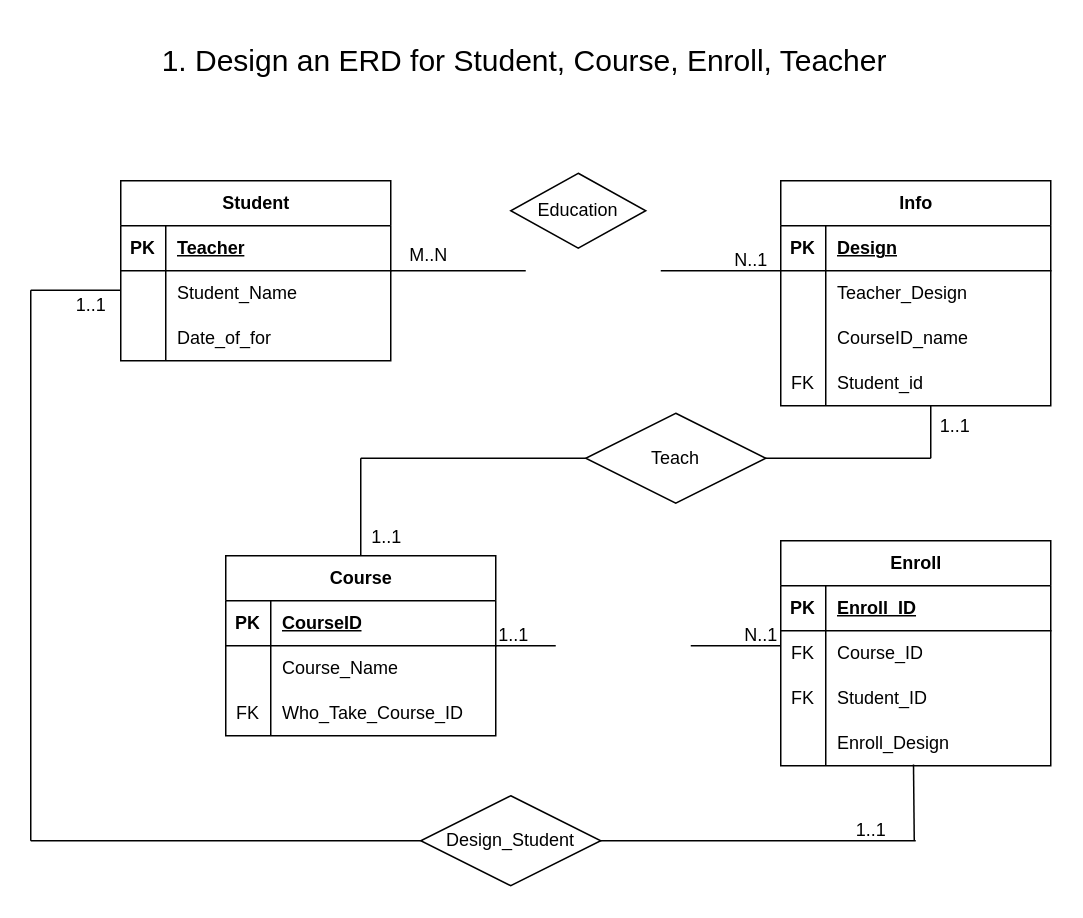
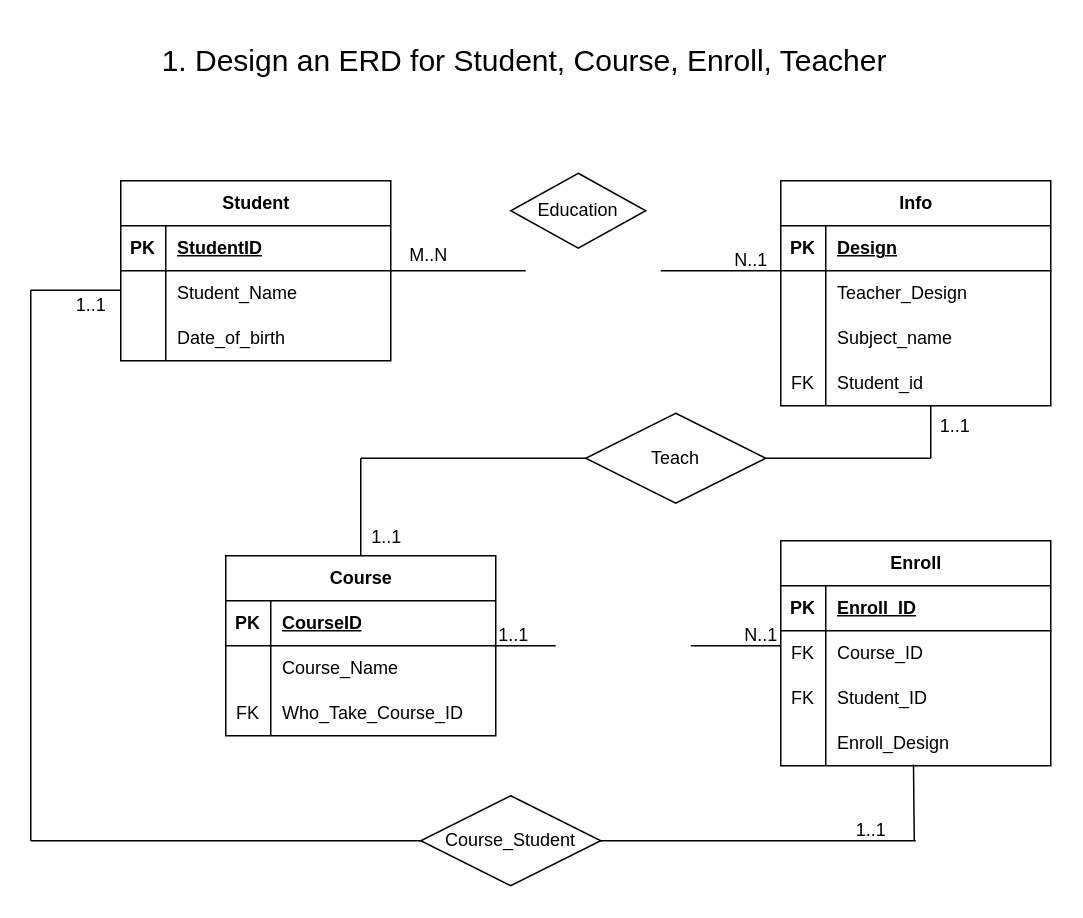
- <mxCell id="6" value="Teacher" style="shape=partialRectangle;connectable=0;fillColor=none;top=0;left=0;bottom=0;right=0;align=left;spacingLeft=6;fontStyle=5;overflow=hidden;whiteSpace=wrap;html=1;" parent="4" vertex="1"><mxGeometry x="30" width="150" height="30" as="geometry"><mxRectangle width="150" height="30" as="alternateBounds" /></mxGeometry></mxCell>
+ <mxCell id="6" value="StudentID" style="shape=partialRectangle;connectable=0;fillColor=none;top=0;left=0;bottom=0;right=0;align=left;spacingLeft=6;fontStyle=5;overflow=hidden;whiteSpace=wrap;html=1;" parent="4" vertex="1"><mxGeometry x="30" width="150" height="30" as="geometry"><mxRectangle width="150" height="30" as="alternateBounds" /></mxGeometry></mxCell>
- <mxCell id="12" value="Date_of_for" style="shape=partialRectangle;connectable=0;fillColor=none;top=0;left=0;bottom=0;right=0;align=left;spacingLeft=6;overflow=hidden;whiteSpace=wrap;html=1;" parent="10" vertex="1"><mxGeometry x="30" width="150" height="30" as="geometry"><mxRectangle width="150" height="30" as="alternateBounds" /></mxGeometry></mxCell>
+ <mxCell id="12" value="Date_of_birth" style="shape=partialRectangle;connectable=0;fillColor=none;top=0;left=0;bottom=0;right=0;align=left;spacingLeft=6;overflow=hidden;whiteSpace=wrap;html=1;" parent="10" vertex="1"><mxGeometry x="30" width="150" height="30" as="geometry"><mxRectangle width="150" height="30" as="alternateBounds" /></mxGeometry></mxCell>
- <mxCell id="22" value="CourseID_name" style="shape=partialRectangle;connectable=0;fillColor=none;top=0;left=0;bottom=0;right=0;align=left;spacingLeft=6;overflow=hidden;whiteSpace=wrap;html=1;" parent="20" vertex="1"><mxGeometry x="30" width="150" height="30" as="geometry"><mxRectangle width="150" height="30" as="alternateBounds" /></mxGeometry></mxCell>
+ <mxCell id="22" value="Subject_name" style="shape=partialRectangle;connectable=0;fillColor=none;top=0;left=0;bottom=0;right=0;align=left;spacingLeft=6;overflow=hidden;whiteSpace=wrap;html=1;" parent="20" vertex="1"><mxGeometry x="30" width="150" height="30" as="geometry"><mxRectangle width="150" height="30" as="alternateBounds" /></mxGeometry></mxCell>
- <mxCell id="63" value="Design_Student" style="shape=rhombus;perimeter=rhombusPerimeter;whiteSpace=wrap;html=1;align=center;" vertex="1" parent="1"><mxGeometry x="280" y="530" width="120" height="60" as="geometry" /></mxCell>
+ <mxCell id="63" value="Course_Student" style="shape=rhombus;perimeter=rhombusPerimeter;whiteSpace=wrap;html=1;align=center;" vertex="1" parent="1"><mxGeometry x="280" y="530" width="120" height="60" as="geometry" /></mxCell>
